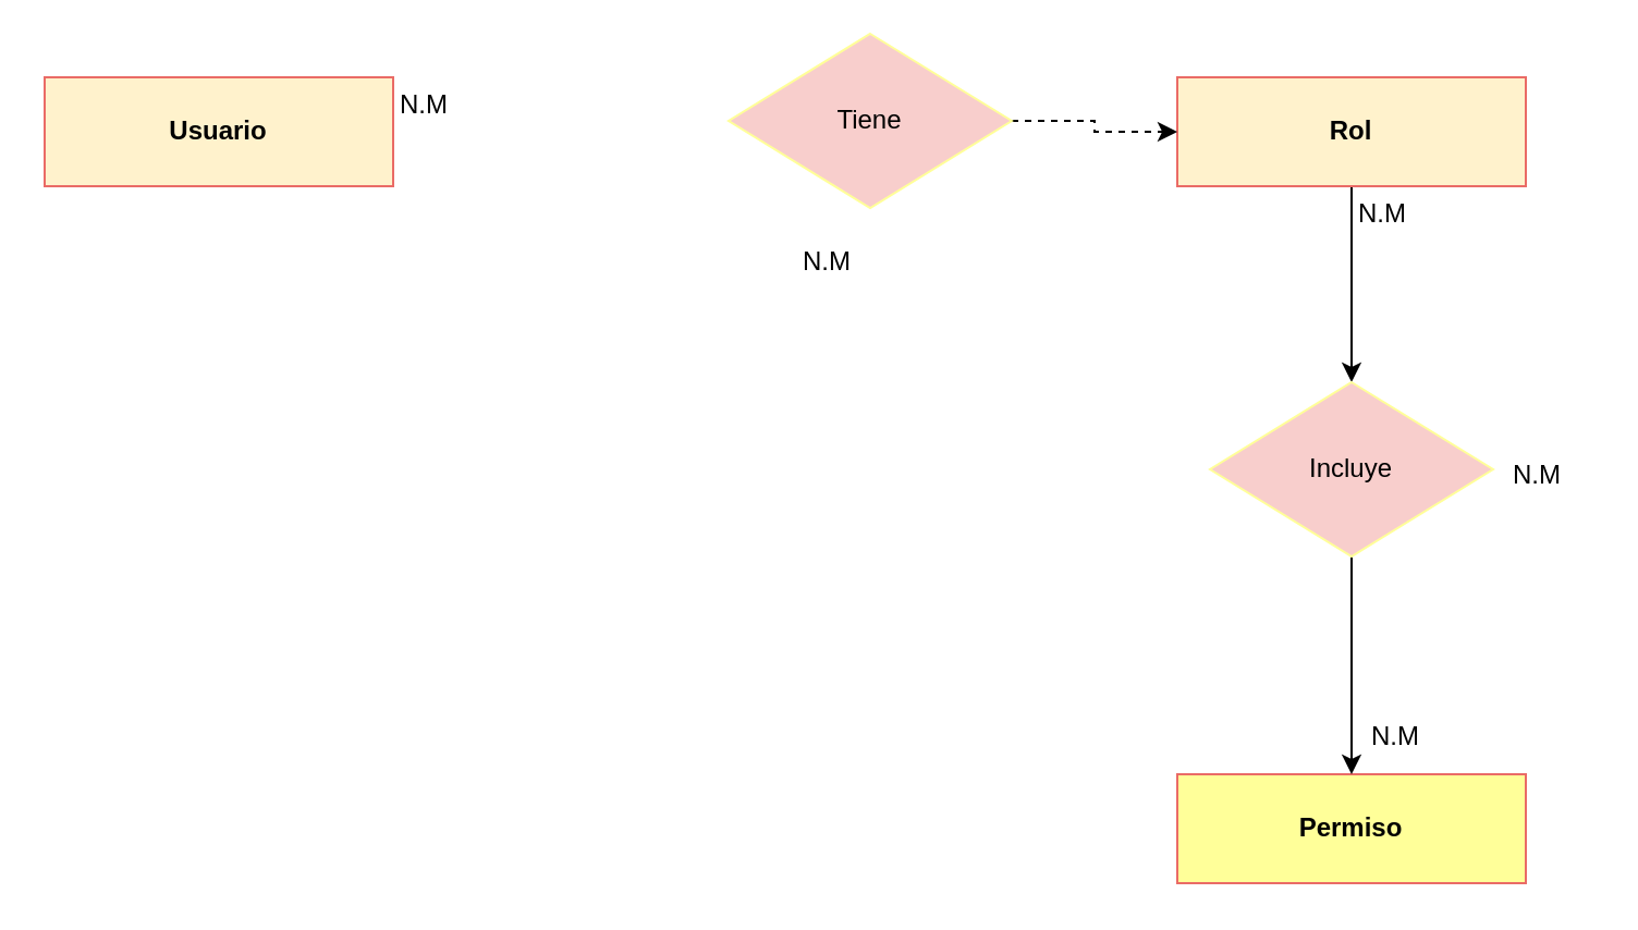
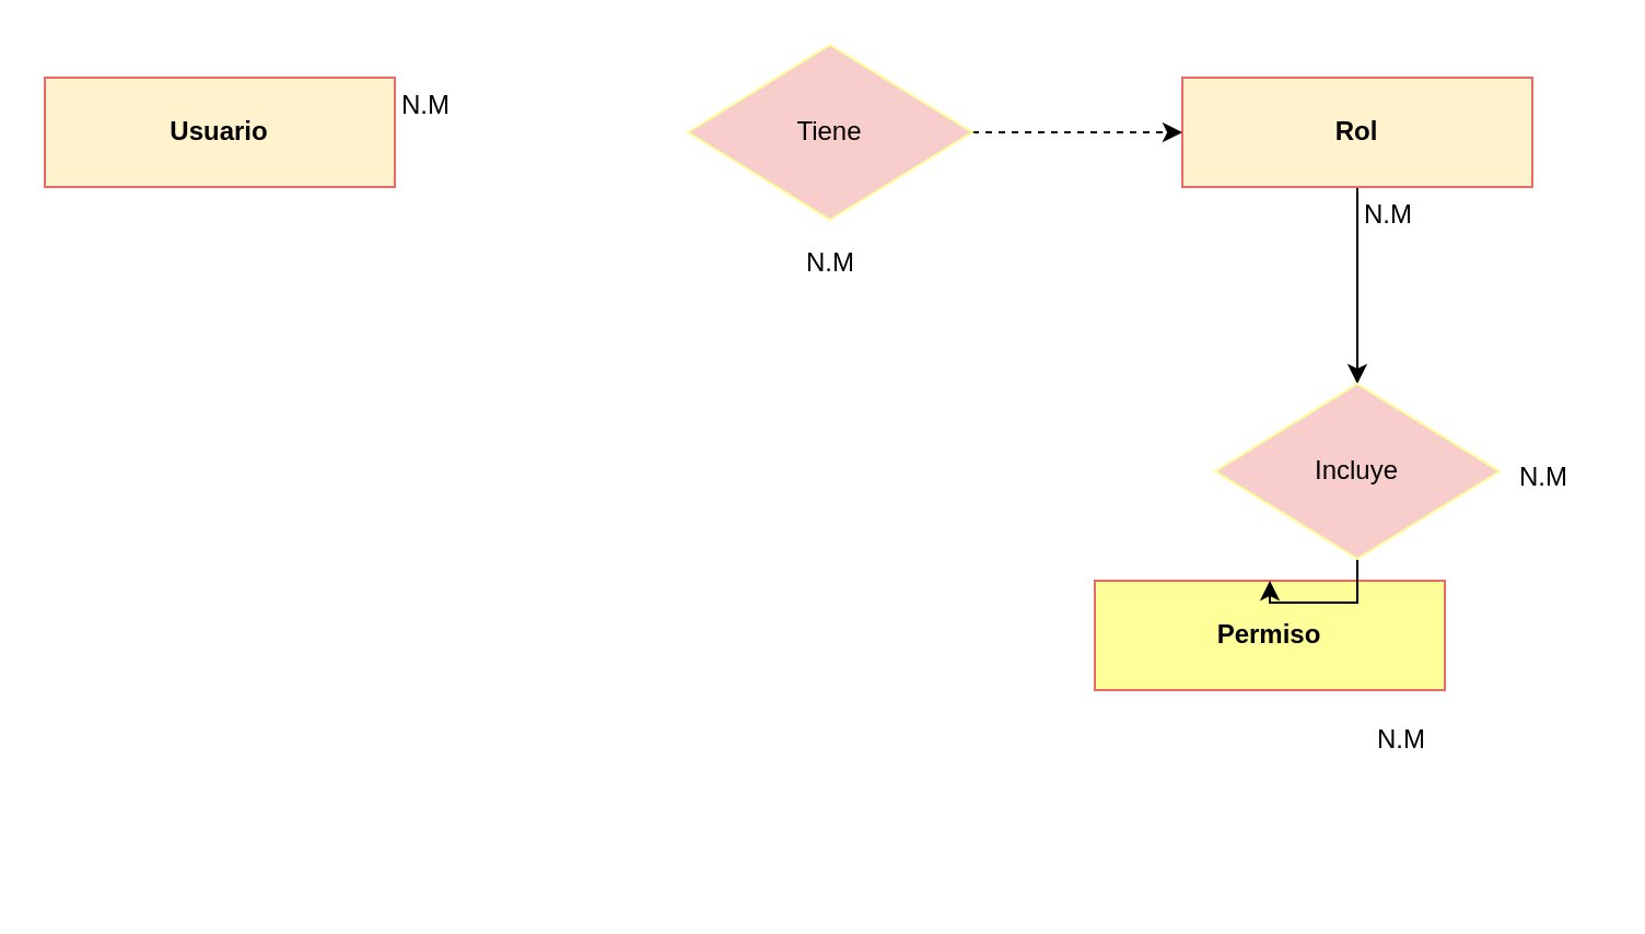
- <mxCell id="7" value="Tiene" style="rhombus;whiteSpace=wrap;html=1;fillColor=#f8cecc;strokeColor=#FFFF99;" vertex="1" parent="1"><mxGeometry x="334" y="15" width="130" height="80" as="geometry" /></mxCell>
+ <mxCell id="7" value="Tiene" style="rhombus;whiteSpace=wrap;html=1;fillColor=#f8cecc;strokeColor=#FFFF99;" vertex="1" parent="1"><mxGeometry x="314" y="20" width="130" height="80" as="geometry" /></mxCell>
- <mxCell id="5" value="&lt;b&gt;Permiso&lt;/b&gt;" style="rounded=0;whiteSpace=wrap;html=1;fillColor=#FFFF99;strokeColor=#EA6B66;" vertex="1" parent="1"><mxGeometry x="540" y="355" width="160" height="50" as="geometry" /></mxCell>
+ <mxCell id="5" value="&lt;b&gt;Permiso&lt;/b&gt;" style="rounded=0;whiteSpace=wrap;html=1;fillColor=#FFFF99;strokeColor=#EA6B66;" vertex="1" parent="1"><mxGeometry x="500" y="265" width="160" height="50" as="geometry" /></mxCell>
